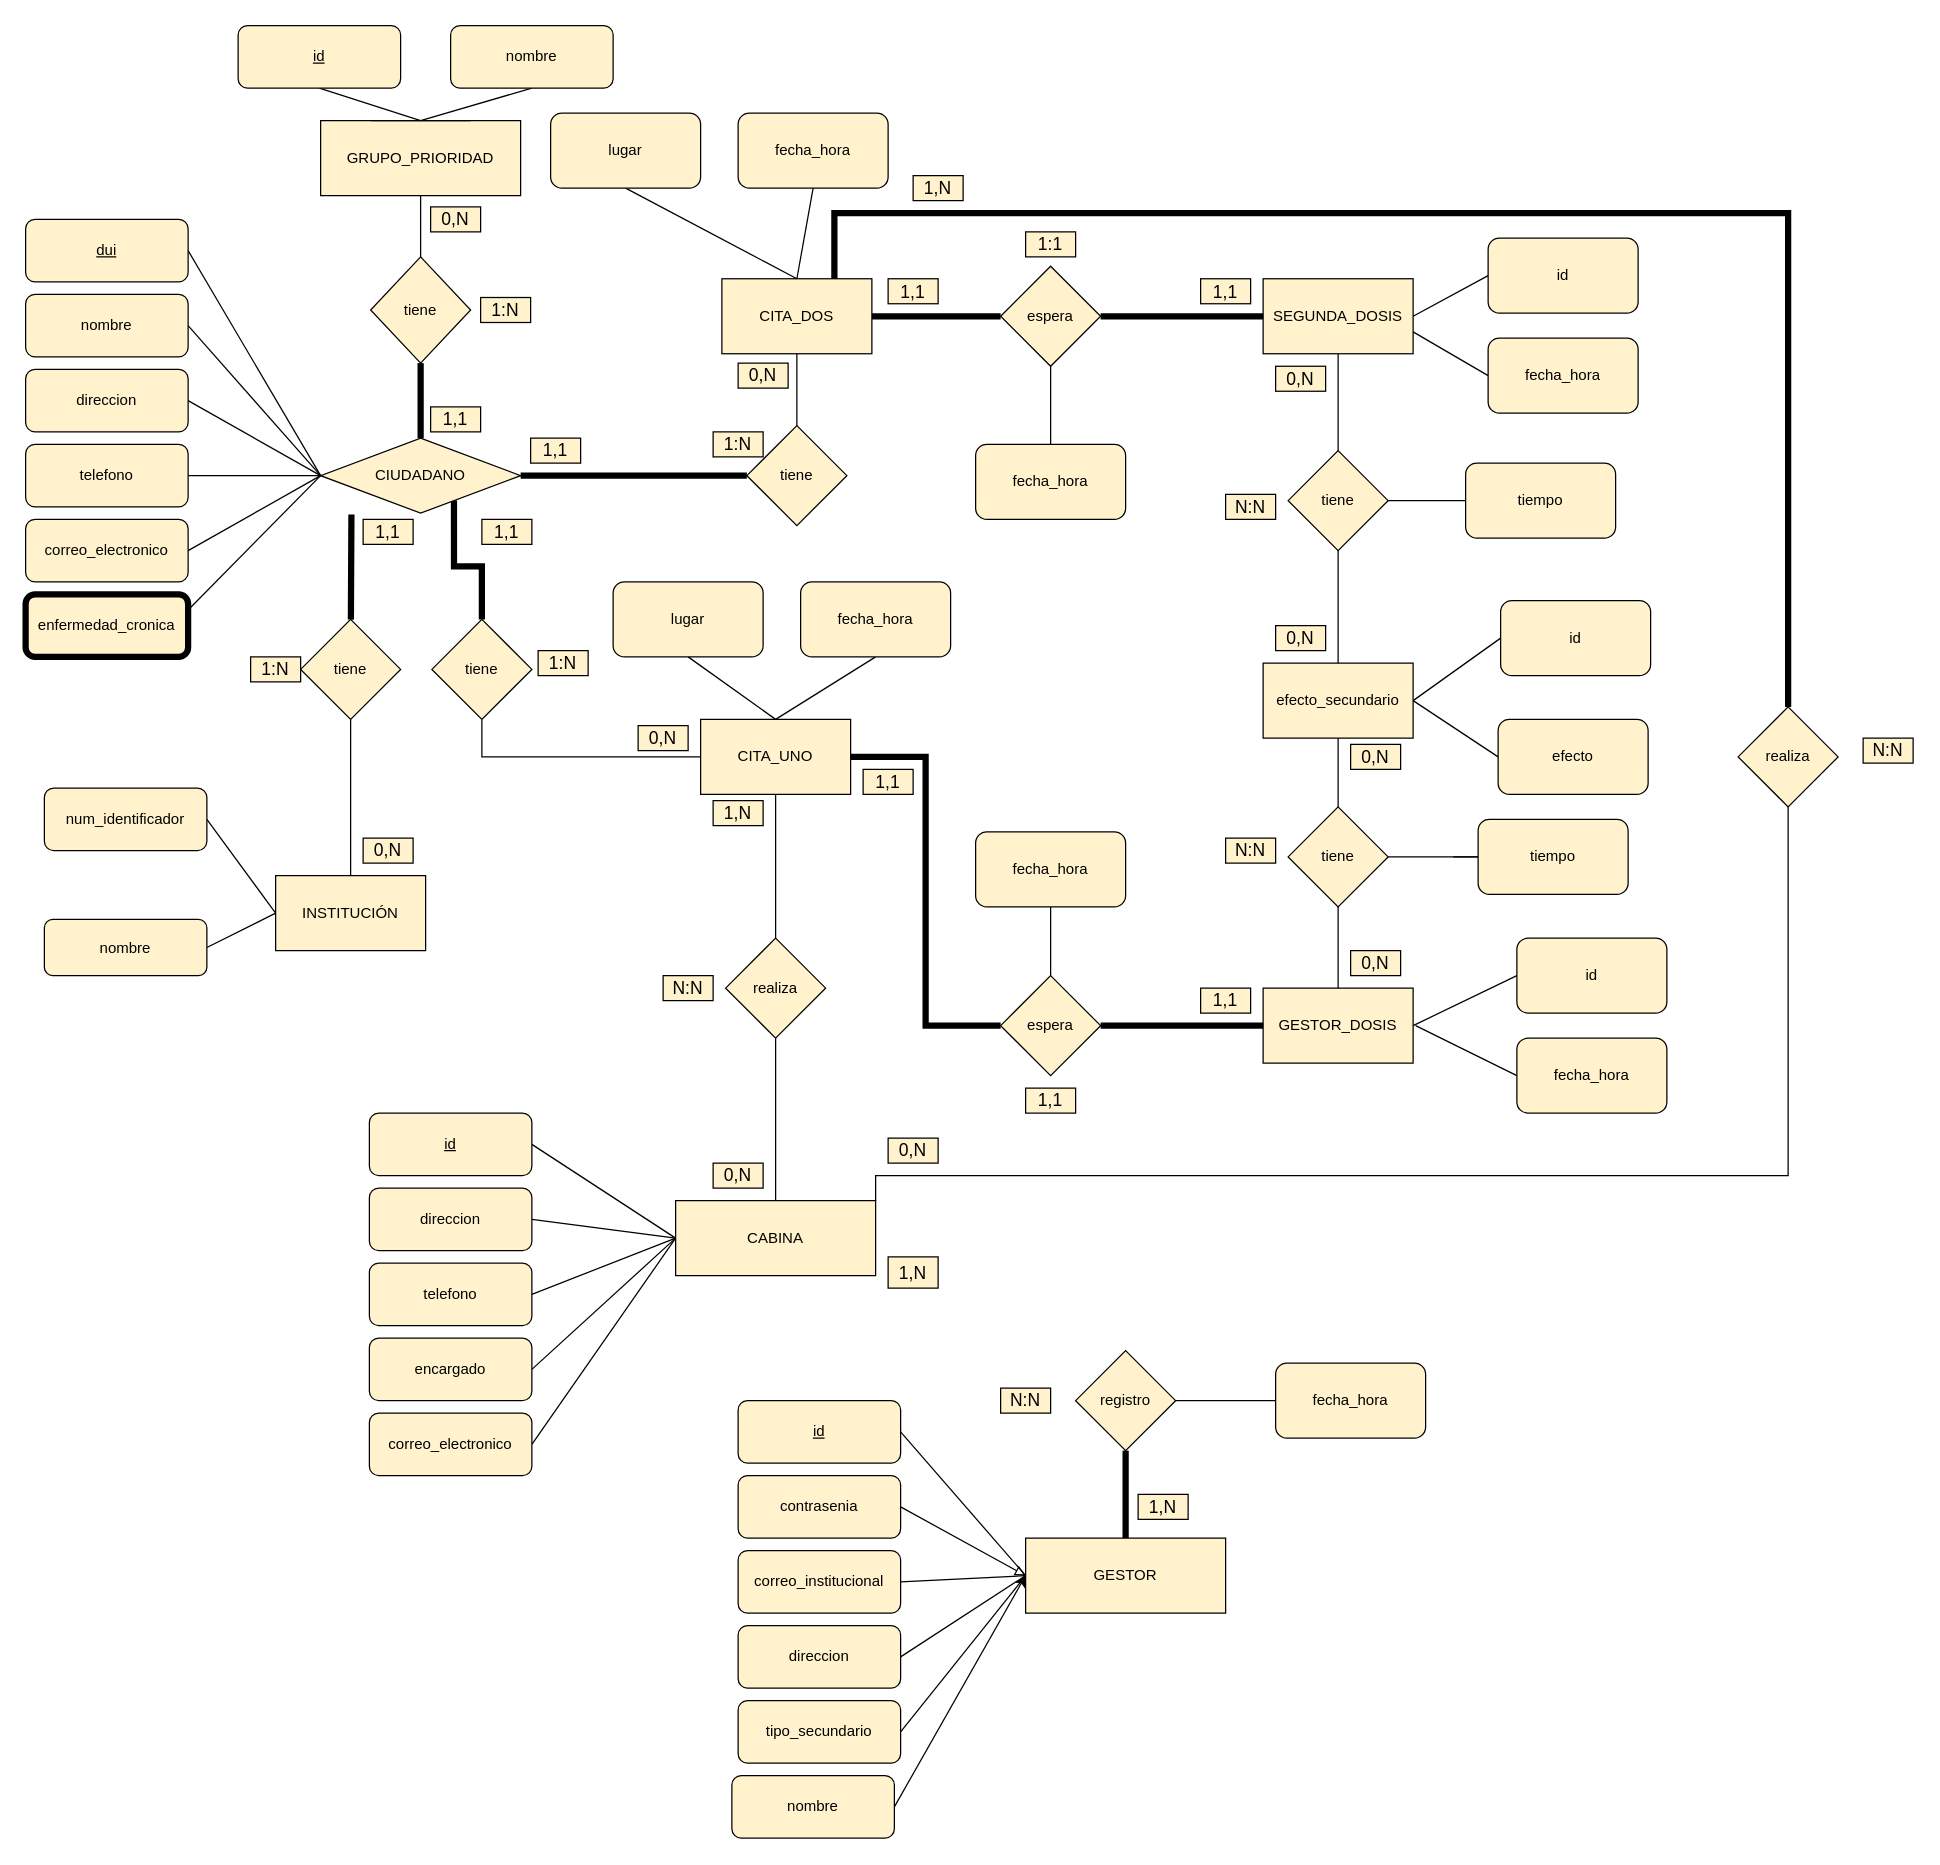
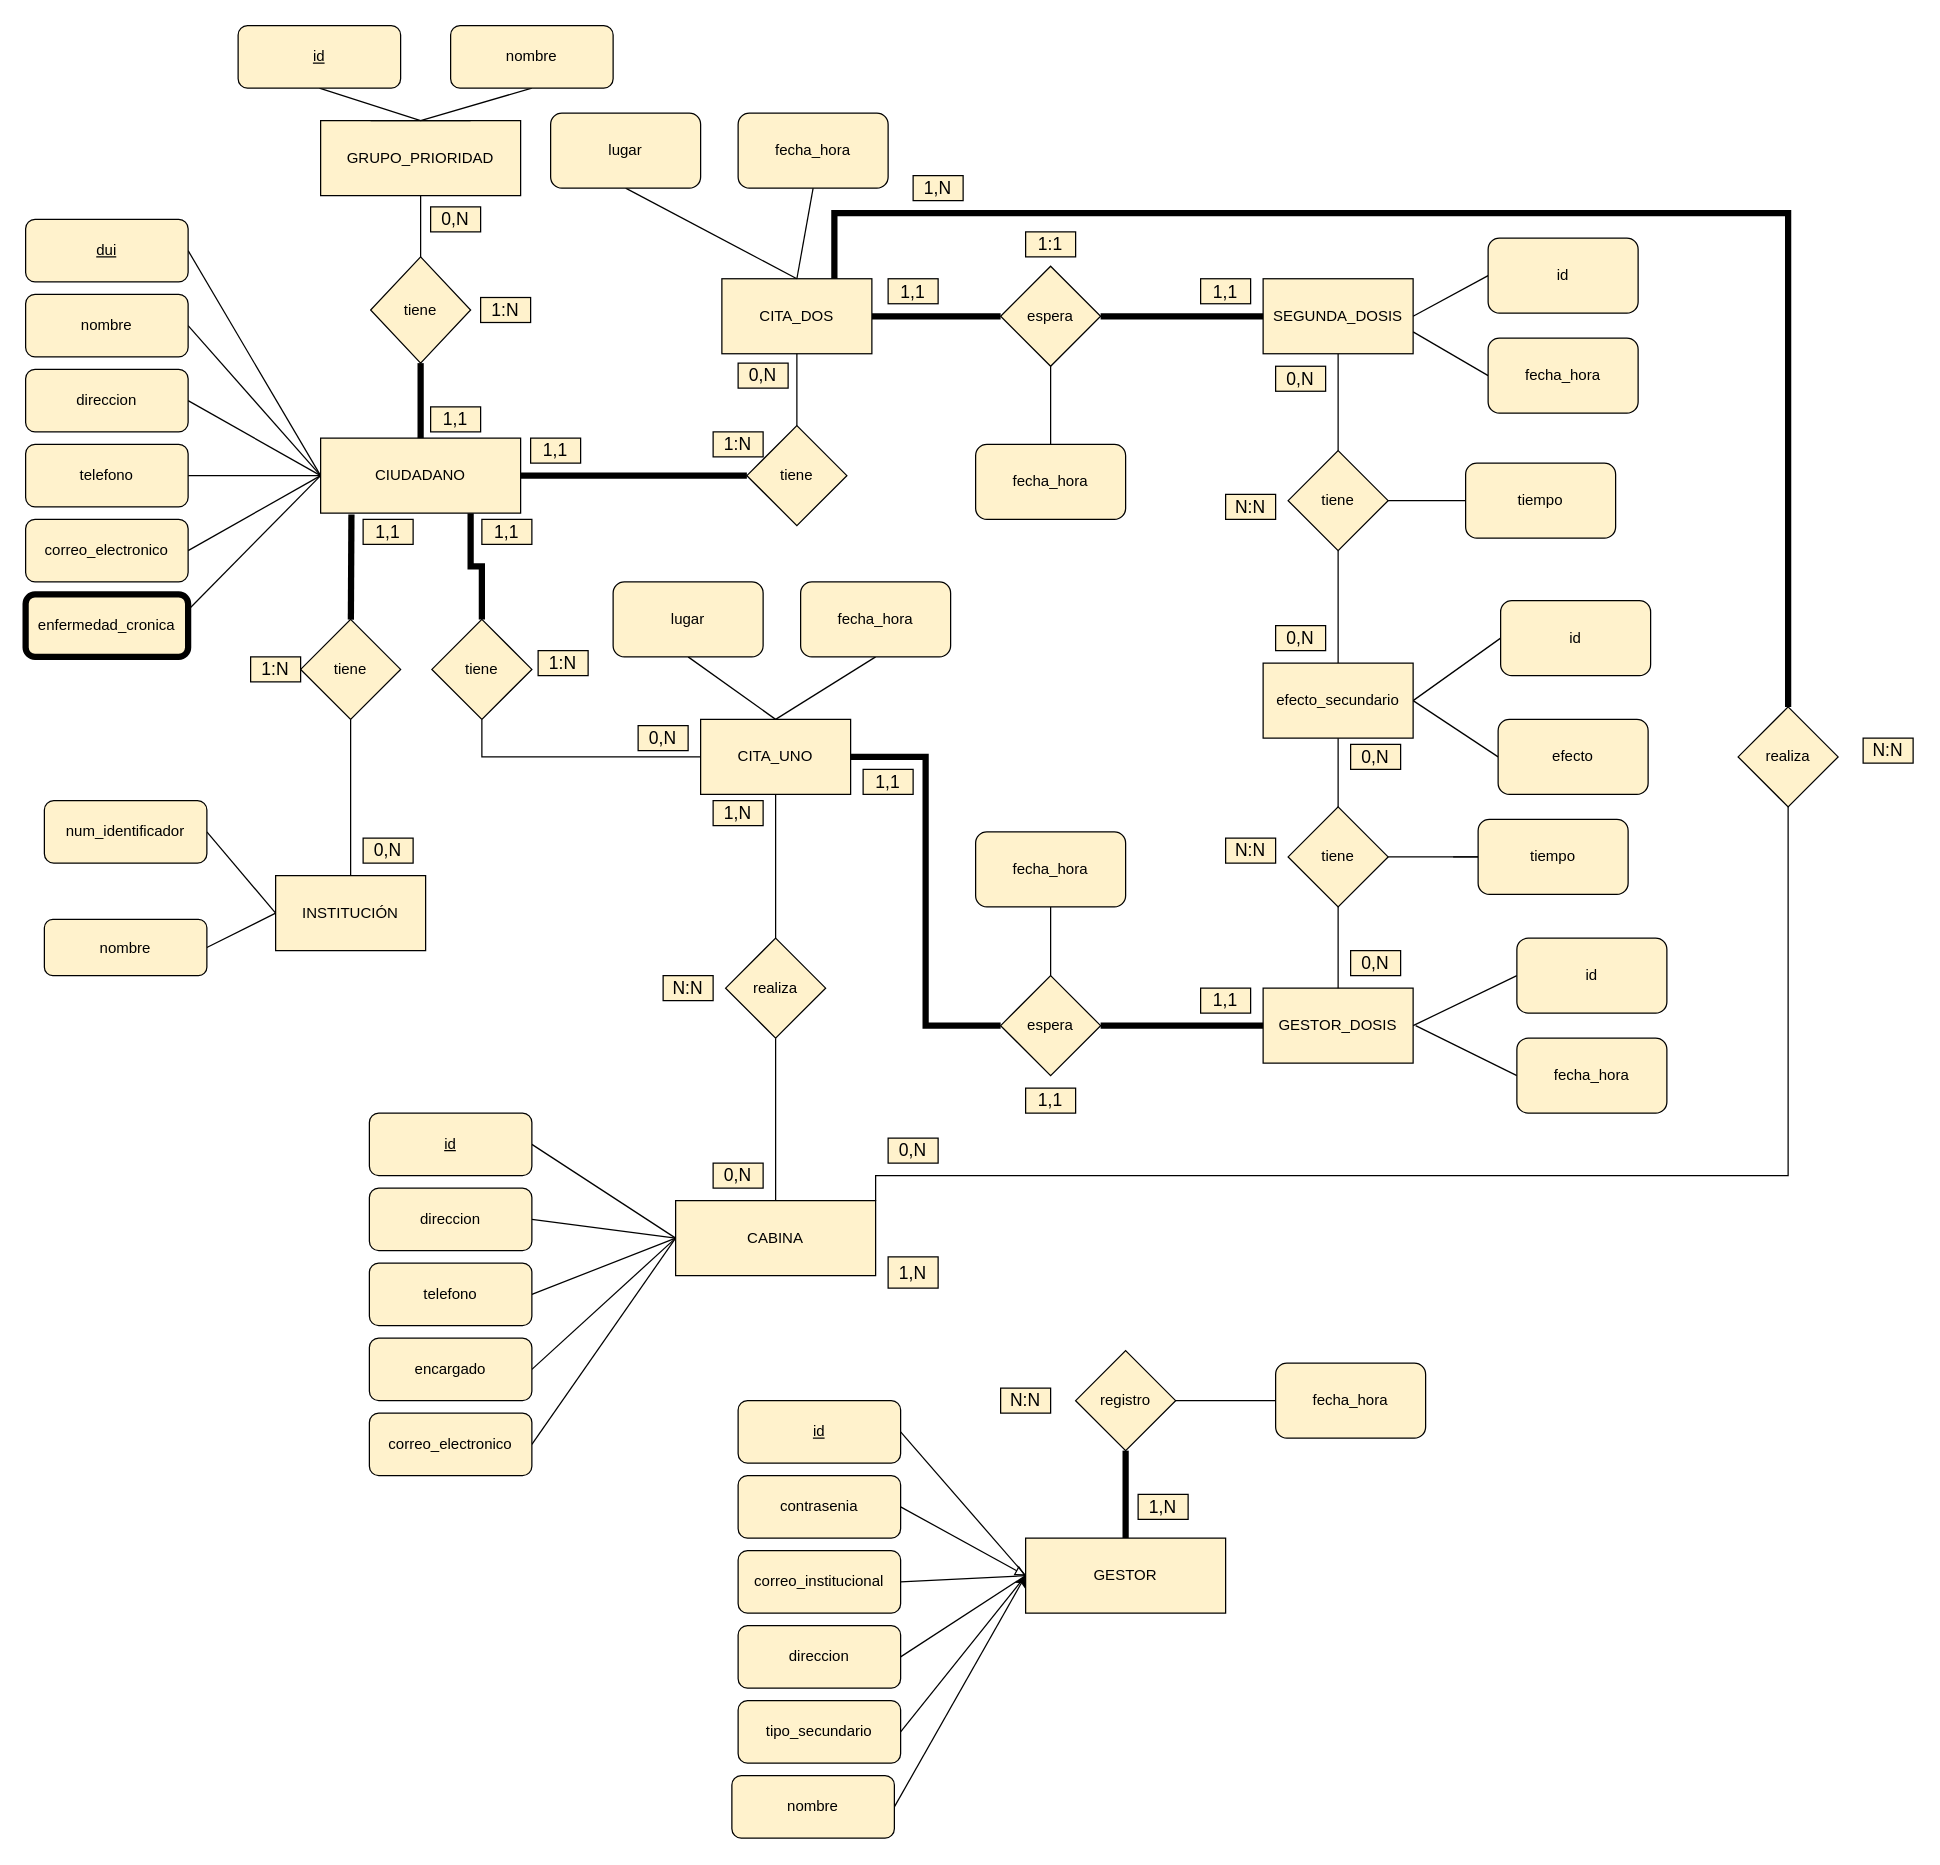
- <mxCell id="29" value="CIUDADANO" style="rhombus;whiteSpace=wrap;html=1;fillColor=#fff2cc;" vertex="1" parent="1"><mxGeometry x="256" y="350" width="160" height="60" as="geometry" /></mxCell>
+ <mxCell id="29" value="CIUDADANO" style="rounded=0;whiteSpace=wrap;html=1;fillColor=#fff2cc;" vertex="1" parent="1"><mxGeometry x="256" y="350" width="160" height="60" as="geometry" /></mxCell>
- <mxCell id="42" value="num_identificador" style="rounded=1;whiteSpace=wrap;html=1;fillColor=#fff2cc;" vertex="1" parent="1"><mxGeometry x="35" y="630" width="130" height="50" as="geometry" /></mxCell>
+ <mxCell id="42" value="num_identificador" style="rounded=1;whiteSpace=wrap;html=1;fillColor=#fff2cc;" vertex="1" parent="1"><mxGeometry x="35" y="640" width="130" height="50" as="geometry" /></mxCell>
